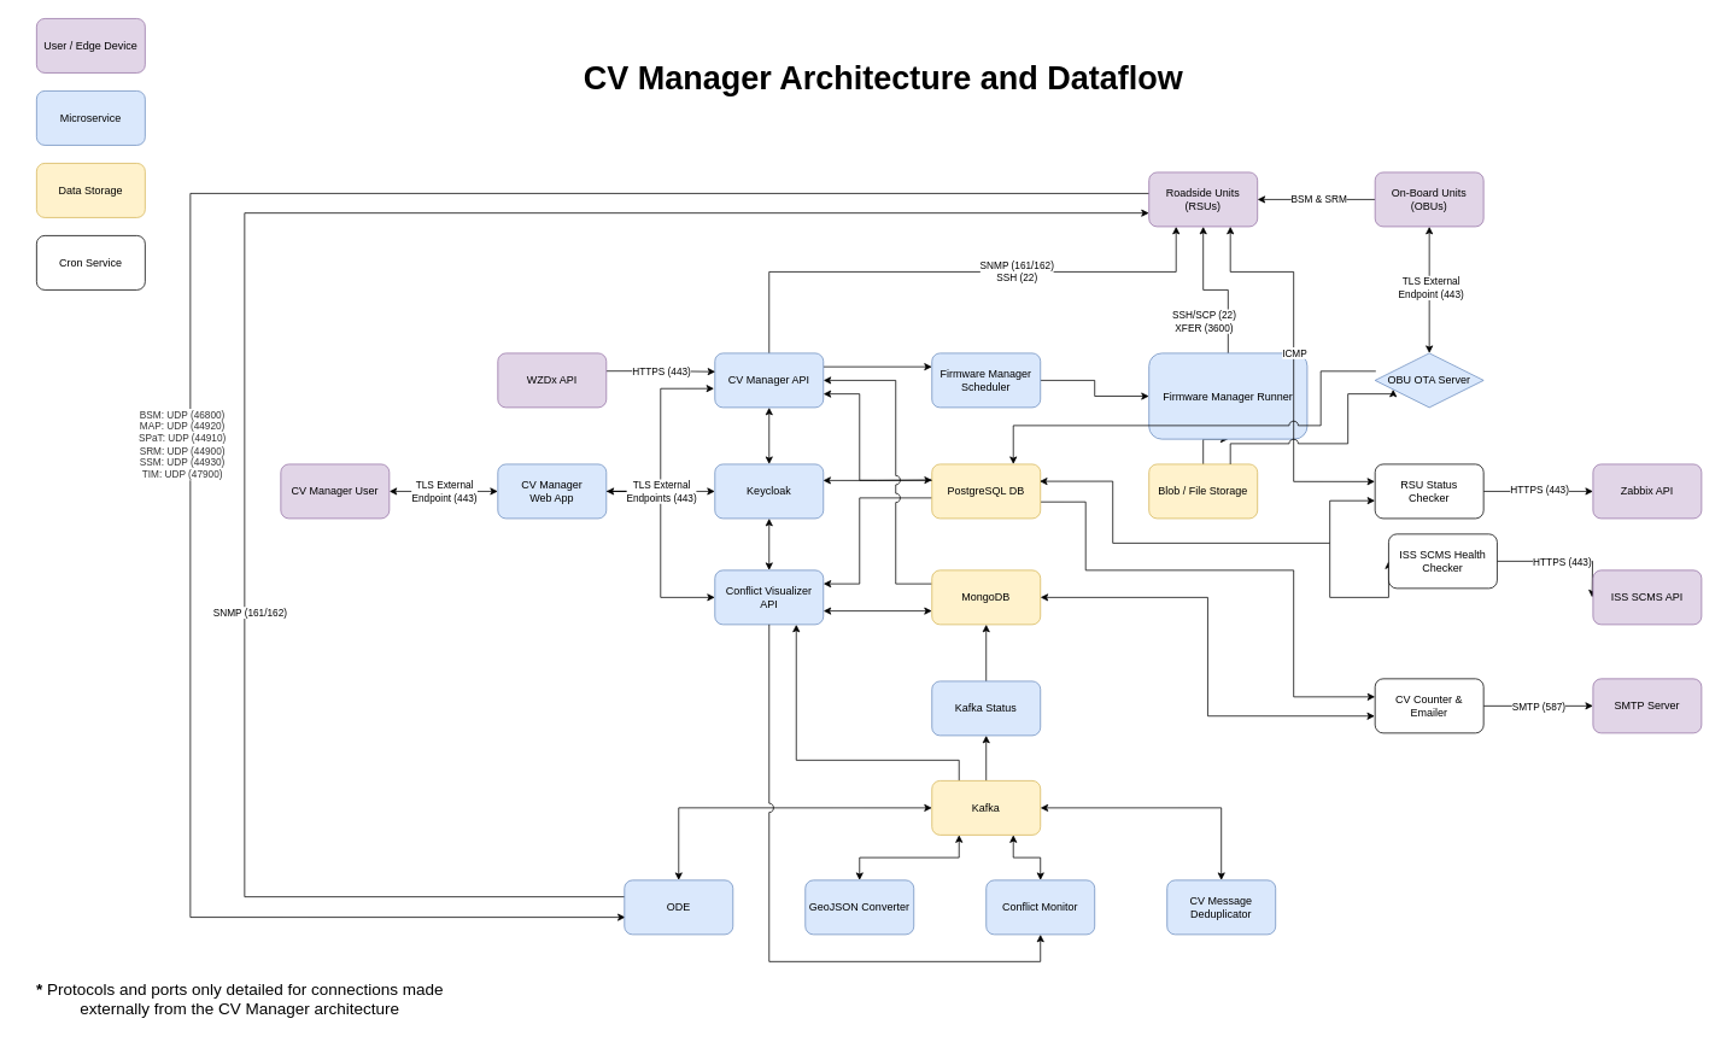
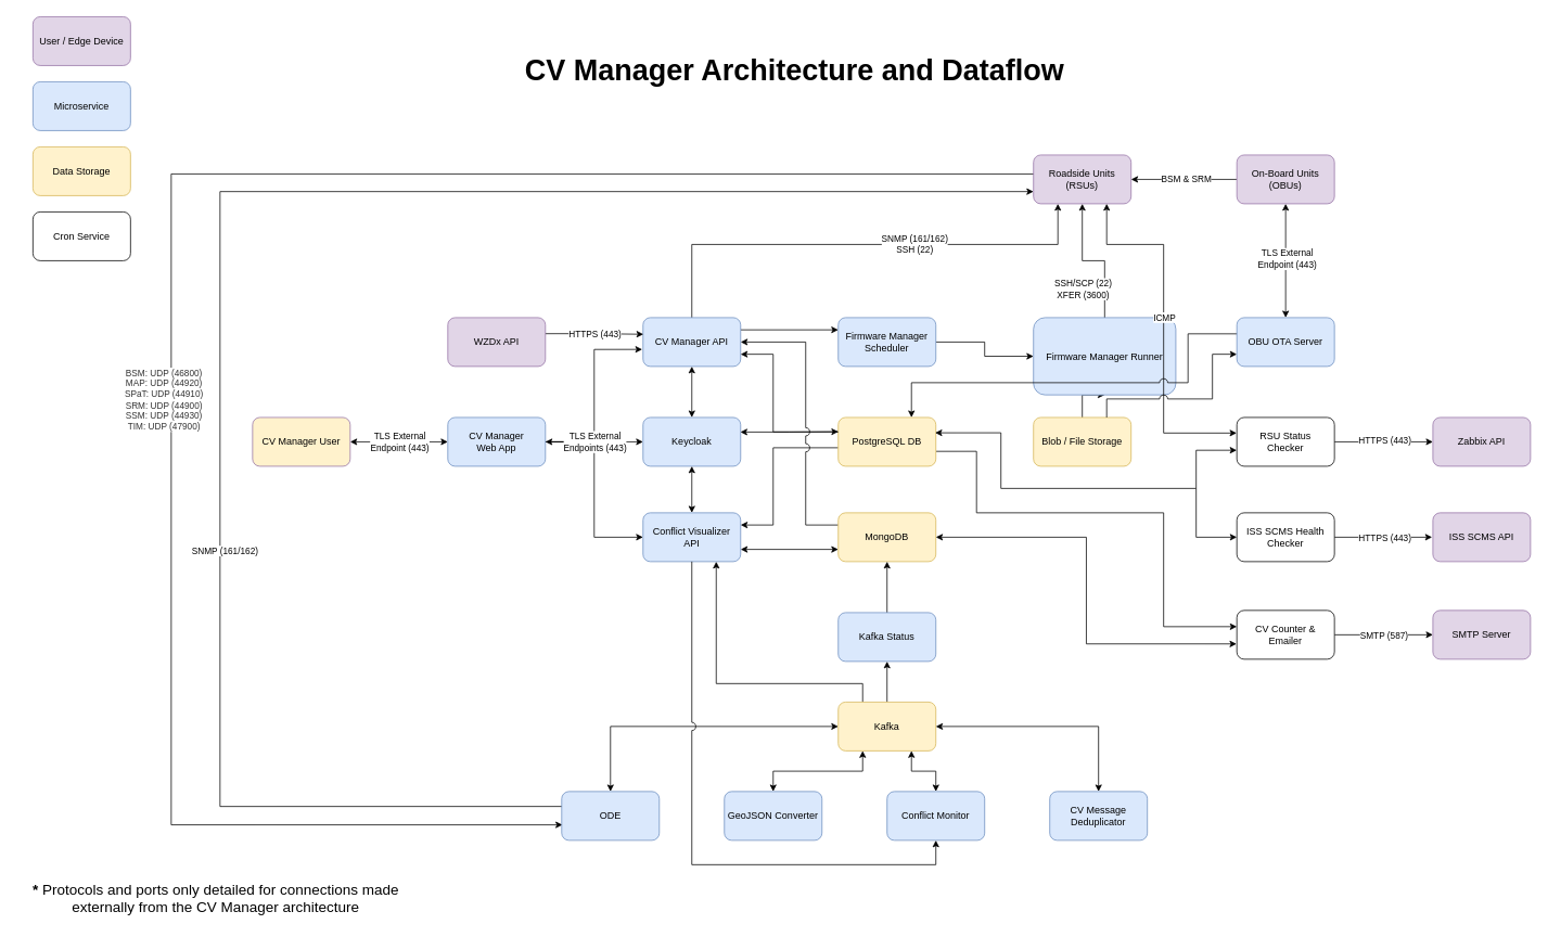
- <mxCell id="44" value="OBU OTA Server" style="rhombus;whiteSpace=wrap;html=1;fontSize=12;glass=0;strokeWidth=1;shadow=0;fillColor=#dae8fc;strokeColor=#6c8ebf;" parent="1" vertex="1"><mxGeometry x="1520" y="390" width="120" height="60" as="geometry" /></mxCell>
+ <mxCell id="44" value="OBU OTA Server" style="rounded=1;whiteSpace=wrap;html=1;fontSize=12;glass=0;strokeWidth=1;shadow=0;fillColor=#dae8fc;strokeColor=#6c8ebf;" parent="1" vertex="1"><mxGeometry x="1520" y="390" width="120" height="60" as="geometry" /></mxCell>
- <mxCell id="35" value="CV Manager User" style="rounded=1;whiteSpace=wrap;html=1;fontSize=12;glass=0;strokeWidth=1;shadow=0;fillColor=#e1d5e7;strokeColor=#9673a6;" parent="1" vertex="1"><mxGeometry x="310" y="512.73" width="120" height="60" as="geometry" /></mxCell>
+ <mxCell id="35" value="CV Manager User" style="rounded=1;whiteSpace=wrap;html=1;fontSize=12;glass=0;strokeWidth=1;shadow=0;fillColor=#fff2cc;strokeColor=#9673a6;" parent="1" vertex="1"><mxGeometry x="310" y="512.73" width="120" height="60" as="geometry" /></mxCell>
- <mxCell id="62" value="ISS SCMS Health Checker" style="rounded=1;whiteSpace=wrap;html=1;fontSize=12;glass=0;strokeWidth=1;shadow=0;" parent="1" vertex="1"><mxGeometry x="1535" y="590" width="120" height="60" as="geometry" /></mxCell>
+ <mxCell id="62" value="ISS SCMS Health Checker" style="rounded=1;whiteSpace=wrap;html=1;fontSize=12;glass=0;strokeWidth=1;shadow=0;" parent="1" vertex="1"><mxGeometry x="1520" y="630" width="120" height="60" as="geometry" /></mxCell>
